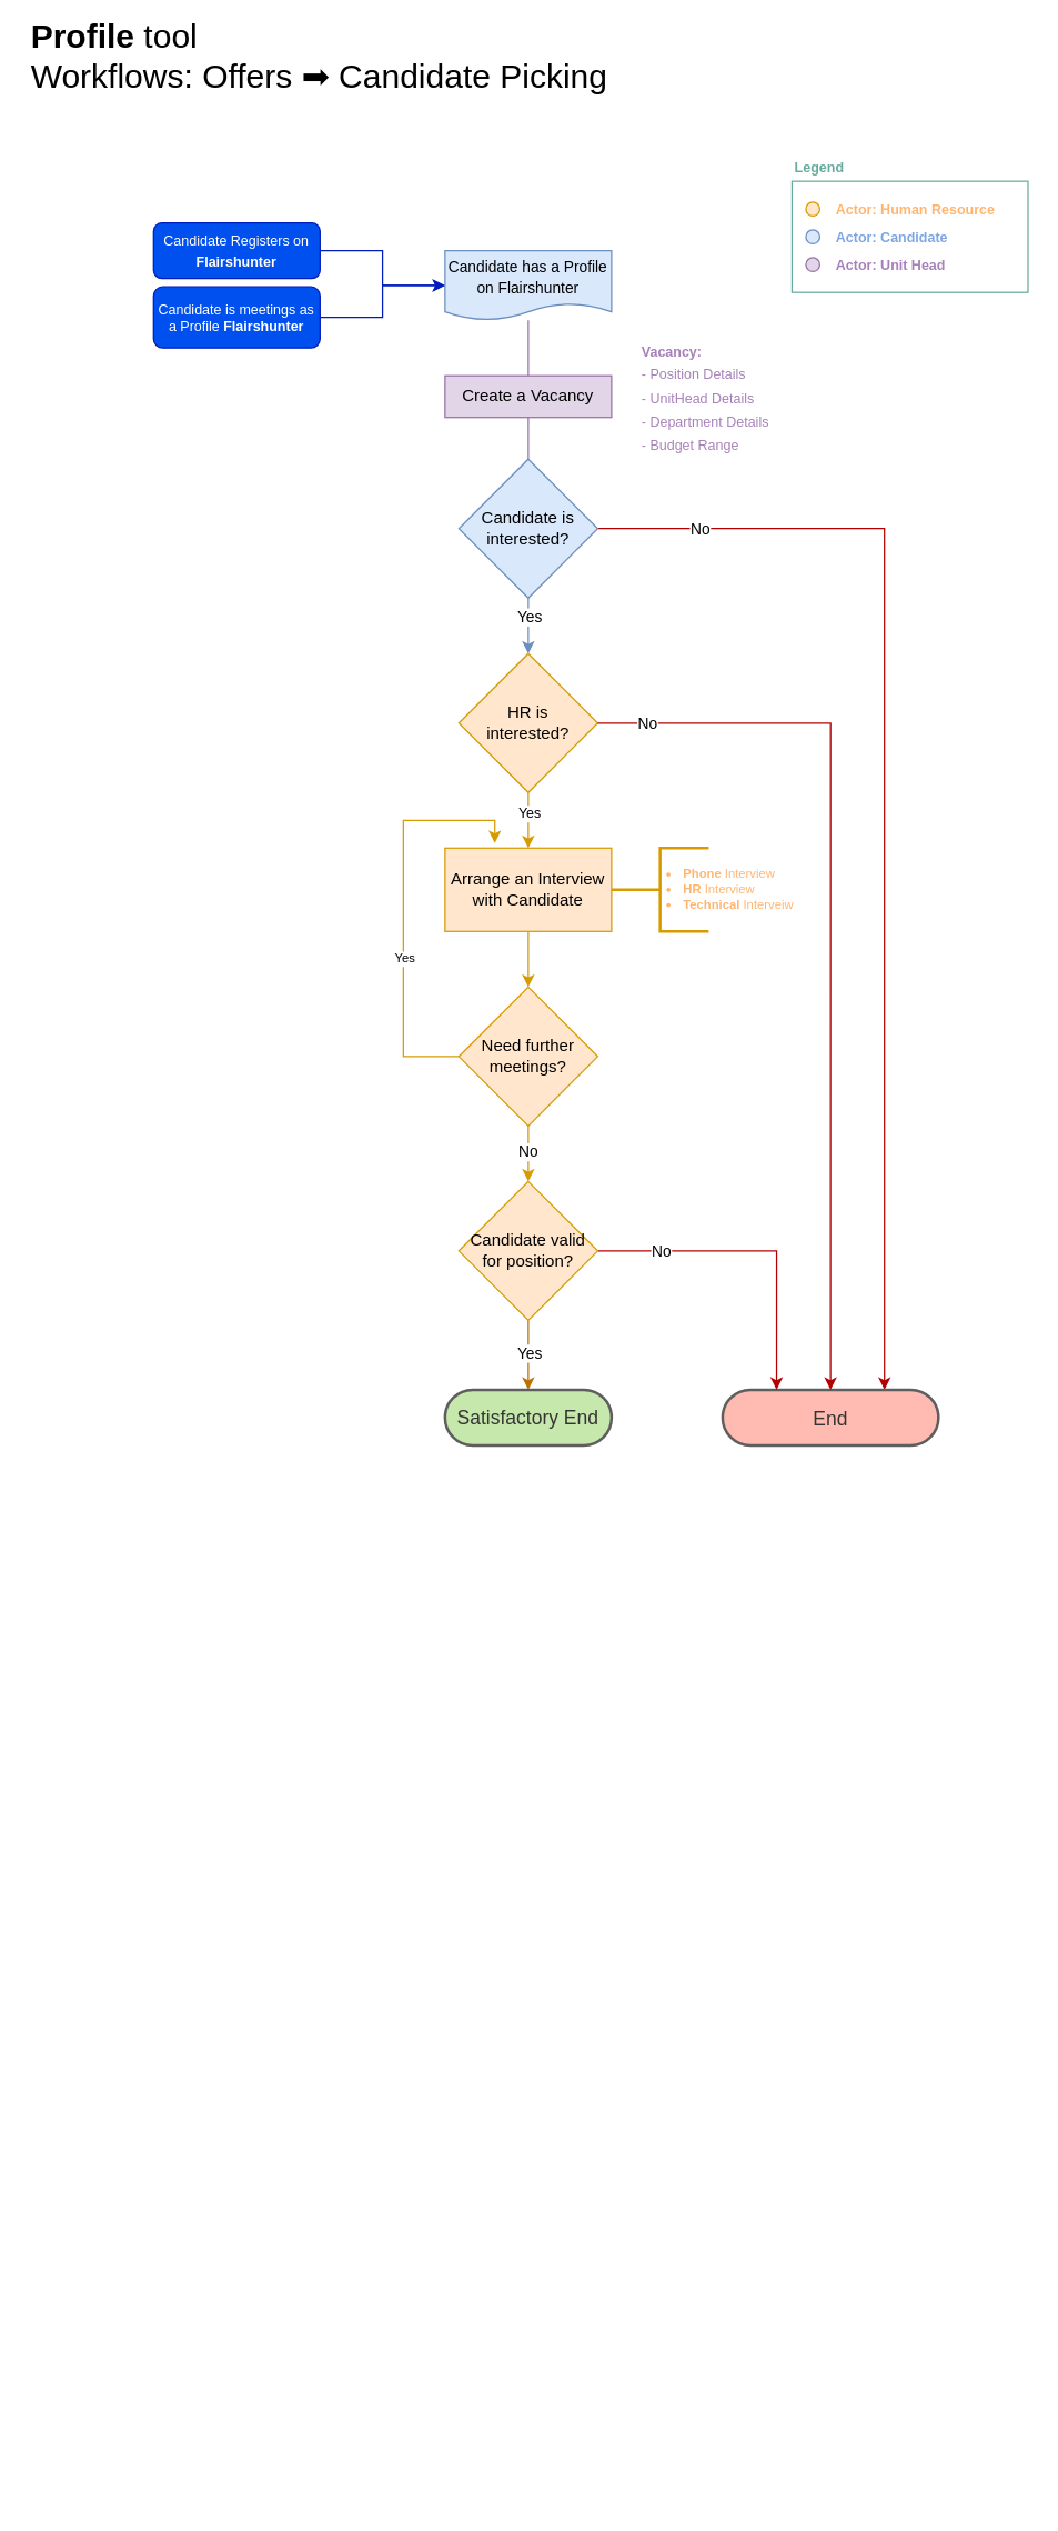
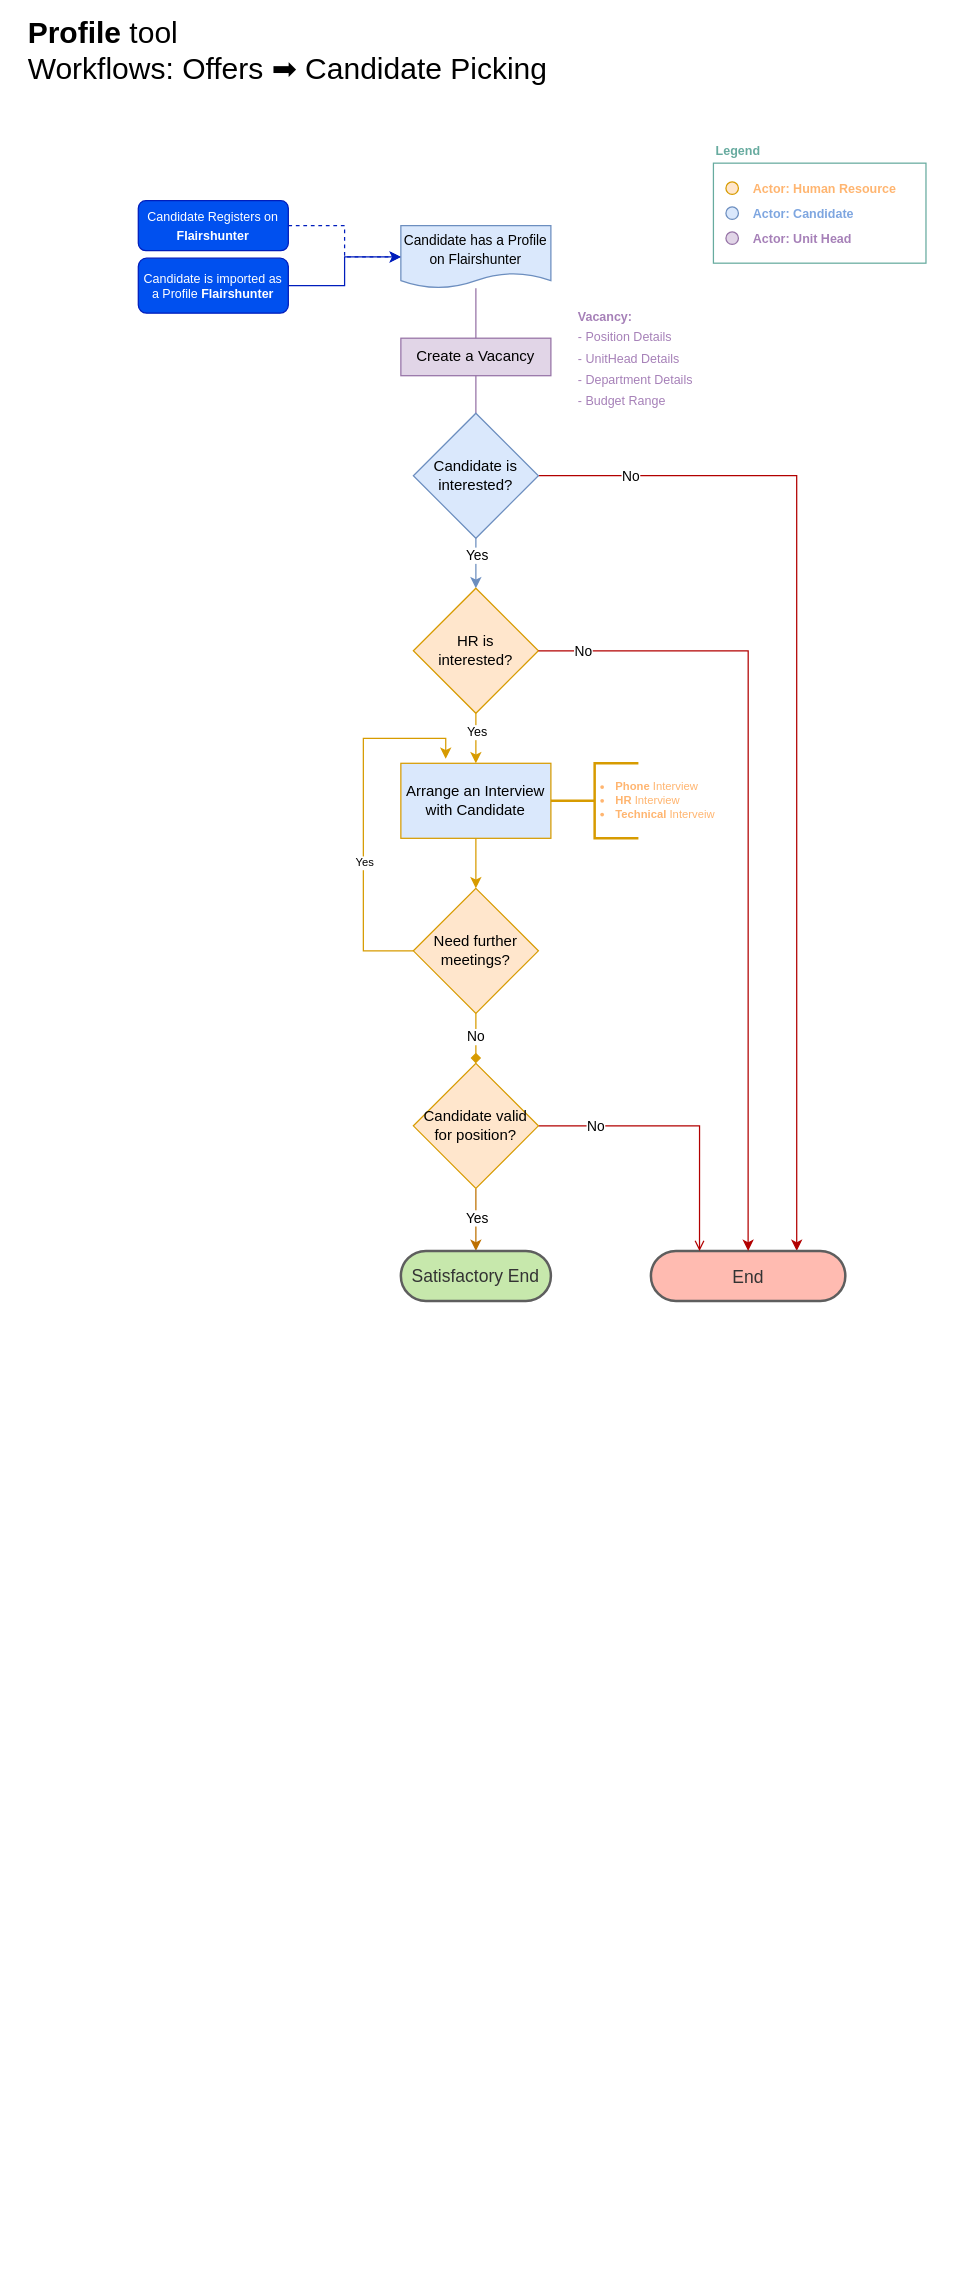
- <mxCell id="2" style="edgeStyle=orthogonalEdgeStyle;rounded=0;orthogonalLoop=1;jettySize=auto;html=1;entryX=0;entryY=0.5;entryDx=0;entryDy=0;fillColor=#0050ef;strokeColor=#001DBC;exitX=1;exitY=0.5;exitDx=0;exitDy=0;" parent="1" source="3" target="14" edge="1"><mxGeometry relative="1" as="geometry"><mxPoint x="230" y="60" as="sourcePoint" /></mxGeometry></mxCell>
+ <mxCell id="2" style="edgeStyle=orthogonalEdgeStyle;rounded=0;orthogonalLoop=1;jettySize=auto;html=1;entryX=0;entryY=0.5;entryDx=0;entryDy=0;fillColor=#0050ef;strokeColor=#001DBC;exitX=1;exitY=0.5;exitDx=0;exitDy=0;dashed=1;" parent="1" source="3" target="14" edge="1"><mxGeometry relative="1" as="geometry"><mxPoint x="230" y="60" as="sourcePoint" /></mxGeometry></mxCell>
- <mxCell id="35" value="Candidate is meetings as a Profile&amp;nbsp;&lt;b style=&quot;font-size: 10px&quot;&gt;Flairshunter&lt;/b&gt;" style="rounded=1;whiteSpace=wrap;html=1;fontSize=10;glass=0;strokeWidth=1;shadow=0;strokeColor=#001DBC;fillColor=#0050ef;fontColor=#ffffff;" parent="1" vertex="1"><mxGeometry x="110" y="206" width="120" height="44" as="geometry" /></mxCell>
+ <mxCell id="35" value="Candidate is imported as a Profile&amp;nbsp;&lt;b style=&quot;font-size: 10px&quot;&gt;Flairshunter&lt;/b&gt;" style="rounded=1;whiteSpace=wrap;html=1;fontSize=10;glass=0;strokeWidth=1;shadow=0;strokeColor=#001DBC;fillColor=#0050ef;fontColor=#ffffff;" parent="1" vertex="1"><mxGeometry x="110" y="206" width="120" height="44" as="geometry" /></mxCell>
- <mxCell id="13" value="Arrange an Interview with Candidate" style="rounded=1;whiteSpace=wrap;html=1;arcSize=0;fillColor=#ffe6cc;strokeColor=#d79b00;" parent="1" vertex="1"><mxGeometry x="320" y="610" width="120" height="60" as="geometry" /></mxCell>
+ <mxCell id="13" value="Arrange an Interview with Candidate" style="rounded=1;whiteSpace=wrap;html=1;arcSize=0;fillColor=#dae8fc;strokeColor=#d79b00;" parent="1" vertex="1"><mxGeometry x="320" y="610" width="120" height="60" as="geometry" /></mxCell>
- <mxCell id="17" value="" style="edgeStyle=orthogonalEdgeStyle;rounded=0;orthogonalLoop=1;jettySize=auto;html=1;endArrow=classic;endFill=1;fillColor=#ffe6cc;strokeColor=#d79b00;exitX=0.5;exitY=1;exitDx=0;exitDy=0;" parent="1" source="19" target="24" edge="1"><mxGeometry relative="1" as="geometry"><mxPoint x="380" y="790" as="sourcePoint" /></mxGeometry></mxCell>
+ <mxCell id="17" value="" style="edgeStyle=orthogonalEdgeStyle;rounded=0;orthogonalLoop=1;jettySize=auto;html=1;endArrow=diamond;endFill=1;fillColor=#ffe6cc;strokeColor=#d79b00;exitX=0.5;exitY=1;exitDx=0;exitDy=0;" parent="1" source="19" target="24" edge="1"><mxGeometry relative="1" as="geometry"><mxPoint x="380" y="790" as="sourcePoint" /></mxGeometry></mxCell>
- <mxCell id="20" style="edgeStyle=orthogonalEdgeStyle;rounded=0;orthogonalLoop=1;jettySize=auto;html=1;endArrow=classic;endFill=1;exitX=1;exitY=0.5;exitDx=0;exitDy=0;entryX=0.25;entryY=0;entryDx=0;entryDy=0;fillColor=#e51400;strokeColor=#B20000;" parent="1" source="24" target="11" edge="1"><mxGeometry relative="1" as="geometry"><mxPoint x="558.875" y="1000" as="targetPoint" /><Array as="points"><mxPoint x="559" y="900" /></Array></mxGeometry></mxCell>
+ <mxCell id="20" style="edgeStyle=orthogonalEdgeStyle;rounded=0;orthogonalLoop=1;jettySize=auto;html=1;endArrow=open;endFill=1;exitX=1;exitY=0.5;exitDx=0;exitDy=0;entryX=0.25;entryY=0;entryDx=0;entryDy=0;fillColor=#e51400;strokeColor=#B20000;" parent="1" source="24" target="11" edge="1"><mxGeometry relative="1" as="geometry"><mxPoint x="558.875" y="1000" as="targetPoint" /><Array as="points"><mxPoint x="559" y="900" /></Array></mxGeometry></mxCell>
